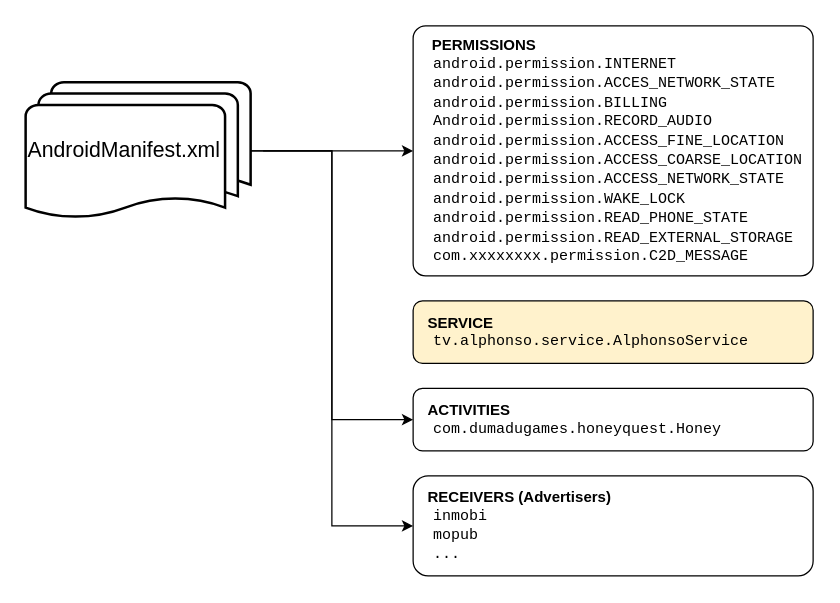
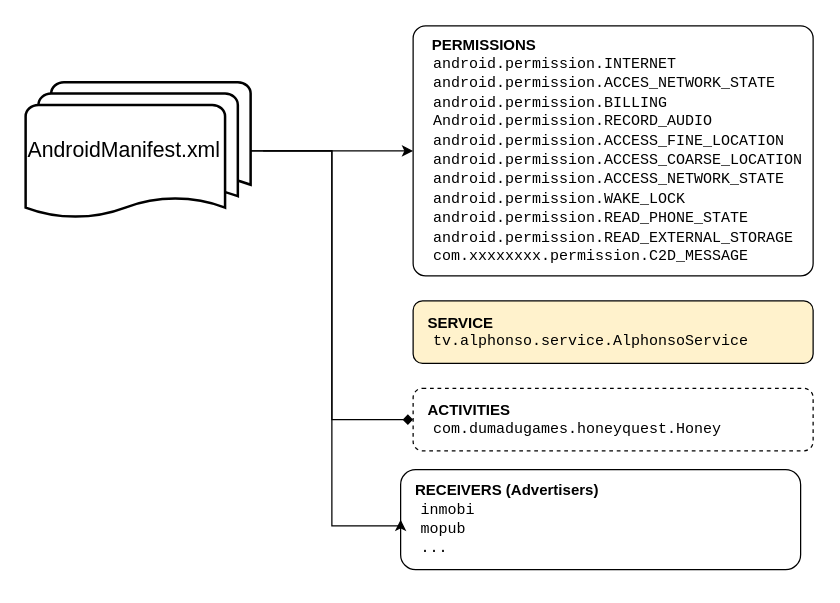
- <mxCell id="6" style="edgeStyle=orthogonalEdgeStyle;rounded=0;orthogonalLoop=1;jettySize=auto;html=1;exitX=1;exitY=0.5;exitDx=0;exitDy=0;exitPerimeter=0;entryX=0;entryY=0.5;entryDx=0;entryDy=0;" parent="1" source="7" target="3" edge="1"><mxGeometry relative="1" as="geometry" /></mxCell>
+ <mxCell id="6" style="edgeStyle=orthogonalEdgeStyle;rounded=0;orthogonalLoop=1;jettySize=auto;html=1;exitX=1;exitY=0.5;exitDx=0;exitDy=0;exitPerimeter=0;entryX=0;entryY=0.5;entryDx=0;entryDy=0;endArrow=diamond;" parent="1" source="7" target="3" edge="1"><mxGeometry relative="1" as="geometry" /></mxCell>
- <mxCell id="3" value="&lt;div&gt;&lt;b&gt;&amp;nbsp; &amp;nbsp;ACTIVITIES&lt;/b&gt;&lt;/div&gt;&lt;font face=&quot;Courier New&quot;&gt;&amp;nbsp; com.dumadugames.honeyquest.Honey&lt;br&gt;&lt;/font&gt;" style="rounded=1;whiteSpace=wrap;html=1;align=left;" parent="1" vertex="1"><mxGeometry x="330" y="310" width="320" height="50" as="geometry" /></mxCell>
+ <mxCell id="3" value="&lt;div&gt;&lt;b&gt;&amp;nbsp; &amp;nbsp;ACTIVITIES&lt;/b&gt;&lt;/div&gt;&lt;font face=&quot;Courier New&quot;&gt;&amp;nbsp; com.dumadugames.honeyquest.Honey&lt;br&gt;&lt;/font&gt;" style="rounded=1;whiteSpace=wrap;html=1;align=left;dashed=1;" parent="1" vertex="1"><mxGeometry x="330" y="310" width="320" height="50" as="geometry" /></mxCell>
- <mxCell id="8" value="&lt;div&gt;&lt;b&gt;&amp;nbsp; &amp;nbsp;RECEIVERS (Advertisers)&lt;/b&gt;&lt;/div&gt;&lt;font face=&quot;Courier New&quot;&gt;&amp;nbsp; inmobi&lt;br&gt;&amp;nbsp; mopub&lt;br&gt;&amp;nbsp; ...&lt;br&gt;&lt;/font&gt;" style="rounded=1;whiteSpace=wrap;html=1;align=left;" vertex="1" parent="1"><mxGeometry x="330" y="380" width="320" height="80" as="geometry" /></mxCell>
+ <mxCell id="8" value="&lt;div&gt;&lt;b&gt;&amp;nbsp; &amp;nbsp;RECEIVERS (Advertisers)&lt;/b&gt;&lt;/div&gt;&lt;font face=&quot;Courier New&quot;&gt;&amp;nbsp; inmobi&lt;br&gt;&amp;nbsp; mopub&lt;br&gt;&amp;nbsp; ...&lt;br&gt;&lt;/font&gt;" style="rounded=1;whiteSpace=wrap;html=1;align=left;" vertex="1" parent="1"><mxGeometry x="320" y="375" width="320" height="80" as="geometry" /></mxCell>
